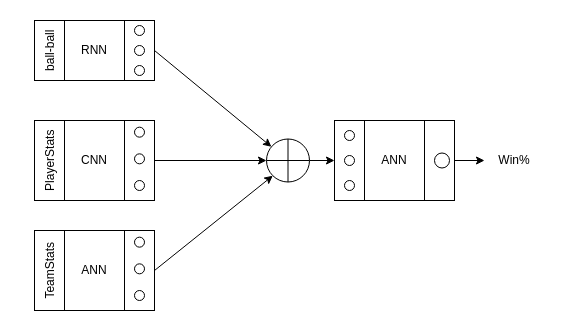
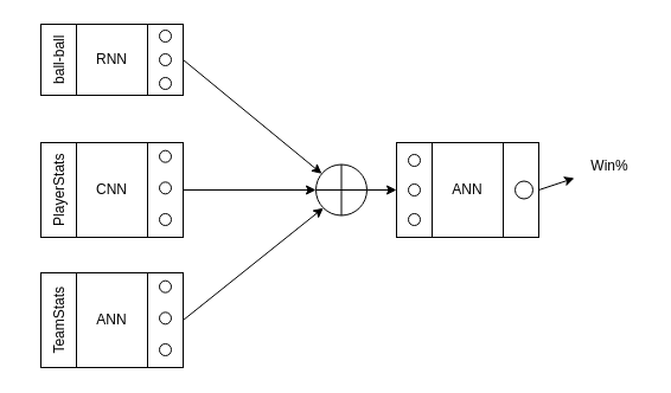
- <mxCell id="37" value="Win%" style="text;html=1;strokeColor=none;fillColor=none;align=center;verticalAlign=middle;whiteSpace=wrap;rounded=0;" parent="1" vertex="1"><mxGeometry x="484" y="142.58" width="60" height="34.83" as="geometry" /></mxCell>
+ <mxCell id="37" value="Win%" style="text;html=1;strokeColor=none;fillColor=none;align=center;verticalAlign=middle;whiteSpace=wrap;rounded=0;" parent="1" vertex="1"><mxGeometry x="484" y="122.58" width="60" height="34.83" as="geometry" /></mxCell>
